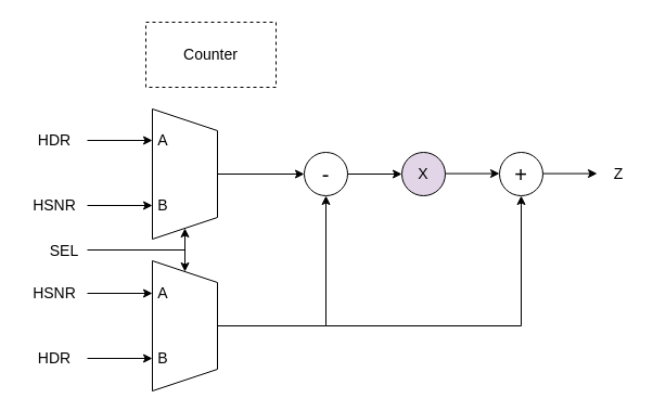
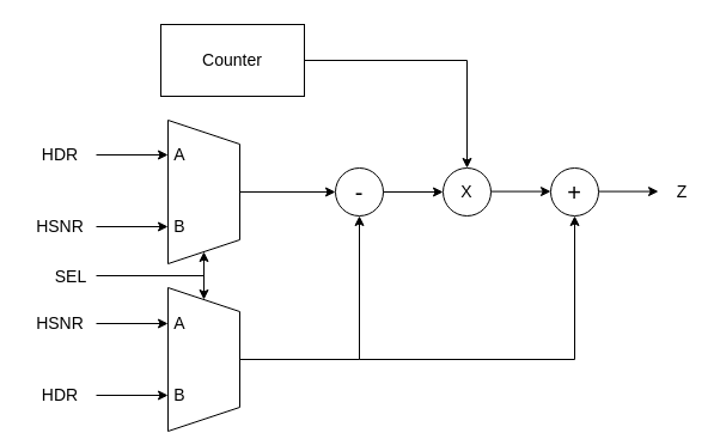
- <mxCell id="2" value="&lt;font style=&quot;font-size: 14px;&quot;&gt;Counter&lt;/font&gt;" style="rounded=0;whiteSpace=wrap;html=1;dashed=1;" vertex="1" parent="1"><mxGeometry x="134" y="20" width="120" height="60" as="geometry" /></mxCell>
+ <mxCell id="2" value="&lt;font style=&quot;font-size: 14px;&quot;&gt;Counter&lt;/font&gt;" style="rounded=0;whiteSpace=wrap;html=1;" vertex="1" parent="1"><mxGeometry x="134" y="20" width="120" height="60" as="geometry" /></mxCell>
+ <mxCell id="16" value="" style="endArrow=classic;html=1;rounded=0;entryX=0.5;entryY=0;entryDx=0;entryDy=0;exitX=1;exitY=0.5;exitDx=0;exitDy=0;" edge="1" parent="1" source="2" target="9"><mxGeometry width="50" height="50" relative="1" as="geometry"><mxPoint x="230" y="100" as="sourcePoint" /><mxPoint x="280" y="50" as="targetPoint" /><Array as="points"><mxPoint x="390" y="50" /></Array></mxGeometry></mxCell>
- <mxCell id="9" value="&lt;font style=&quot;font-size: 14px;&quot;&gt;X&lt;/font&gt;" style="ellipse;whiteSpace=wrap;html=1;aspect=fixed;fillColor=#e1d5e7;" vertex="1" parent="1"><mxGeometry x="370" y="140" width="40" height="40" as="geometry" /></mxCell>
+ <mxCell id="9" value="&lt;font style=&quot;font-size: 14px;&quot;&gt;X&lt;/font&gt;" style="ellipse;whiteSpace=wrap;html=1;aspect=fixed;" vertex="1" parent="1"><mxGeometry x="370" y="140" width="40" height="40" as="geometry" /></mxCell>
